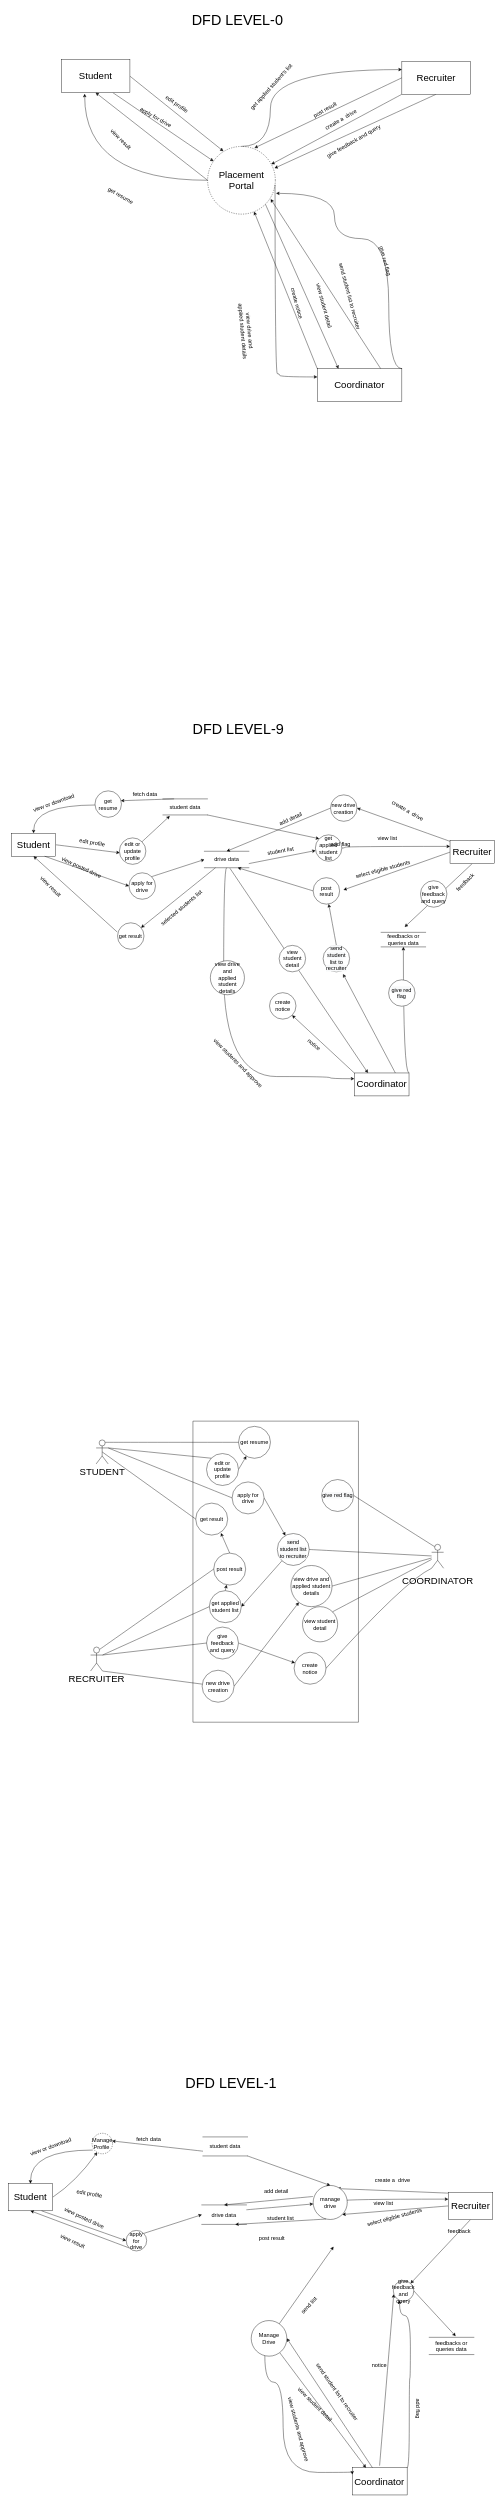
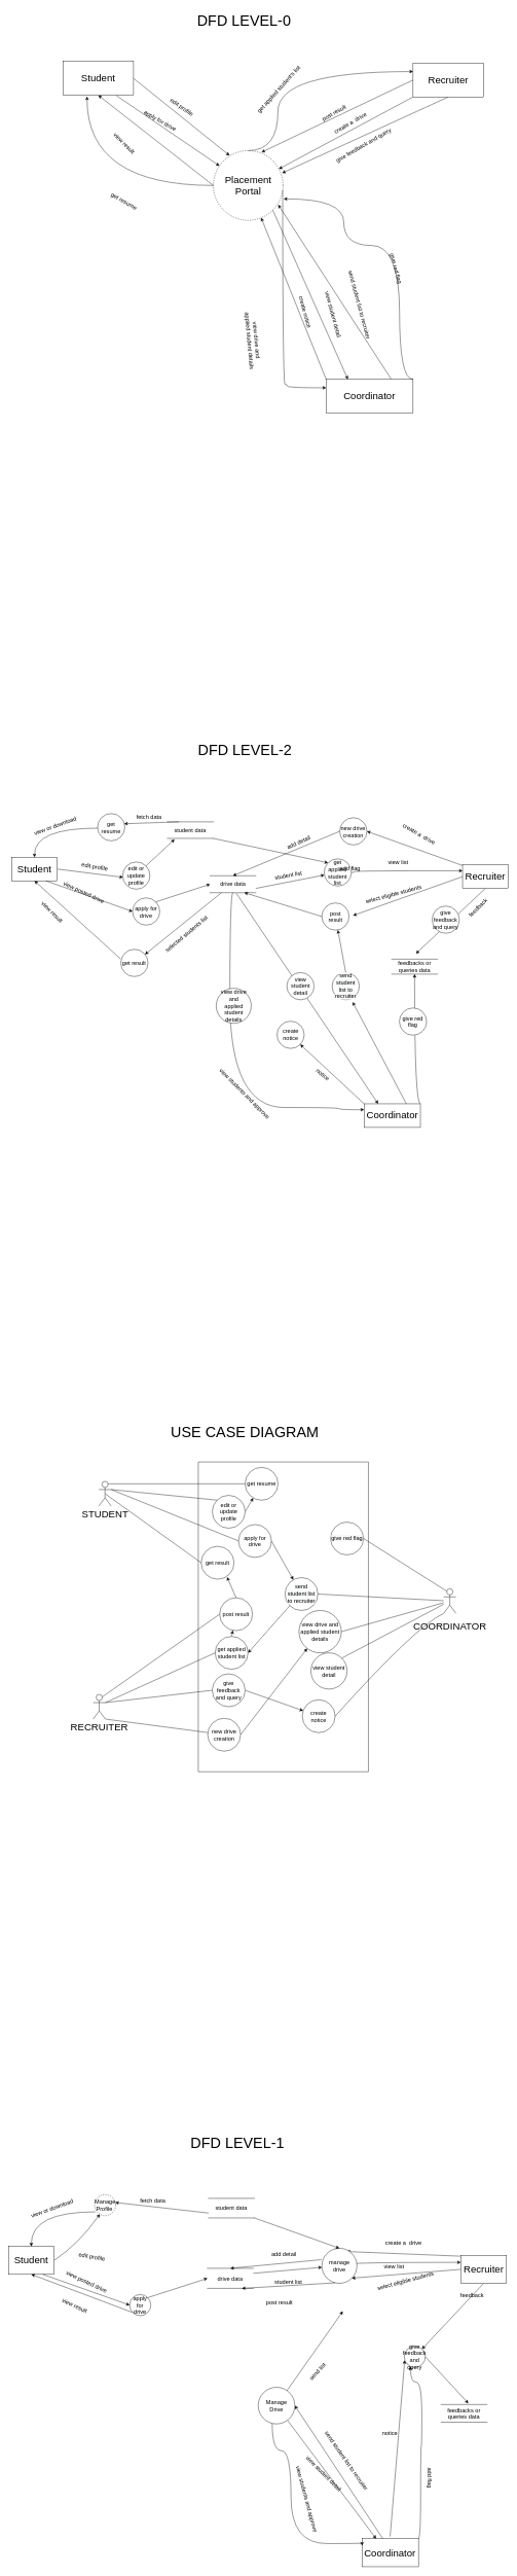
- <mxCell id="146" value="DFD LEVEL-9" style="text;html=1;align=center;verticalAlign=middle;resizable=0;points=[];autosize=1;strokeColor=none;fillColor=none;fontSize=36;fontFamily=Helvetica;fontColor=default;" parent="1" vertex="1"><mxGeometry x="472" y="1795" width="246" height="55" as="geometry" /></mxCell>
+ <mxCell id="146" value="DFD LEVEL-2" style="text;html=1;align=center;verticalAlign=middle;resizable=0;points=[];autosize=1;strokeColor=none;fillColor=none;fontSize=36;fontFamily=Helvetica;fontColor=default;" parent="1" vertex="1"><mxGeometry x="472" y="1795" width="246" height="55" as="geometry" /></mxCell>
+ <mxCell id="186" value="&lt;font style=&quot;font-size: 36px;&quot;&gt;USE CASE DIAGRAM&lt;/font&gt;" style="text;html=1;align=center;verticalAlign=middle;resizable=0;points=[];autosize=1;strokeColor=none;fillColor=none;fontSize=24;fontFamily=Helvetica;fontColor=default;" parent="147" vertex="1"><mxGeometry x="180" width="378" height="55" as="geometry" /></mxCell>
